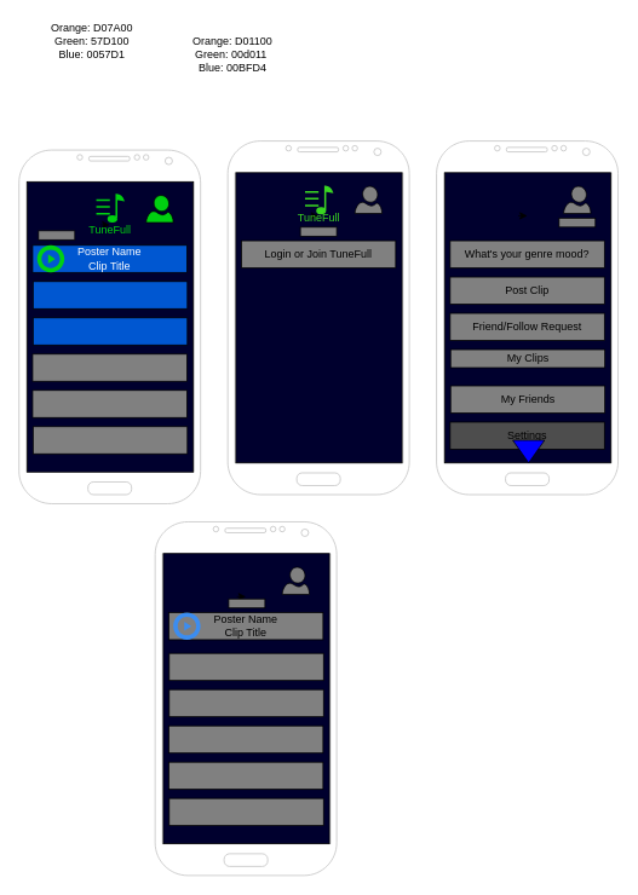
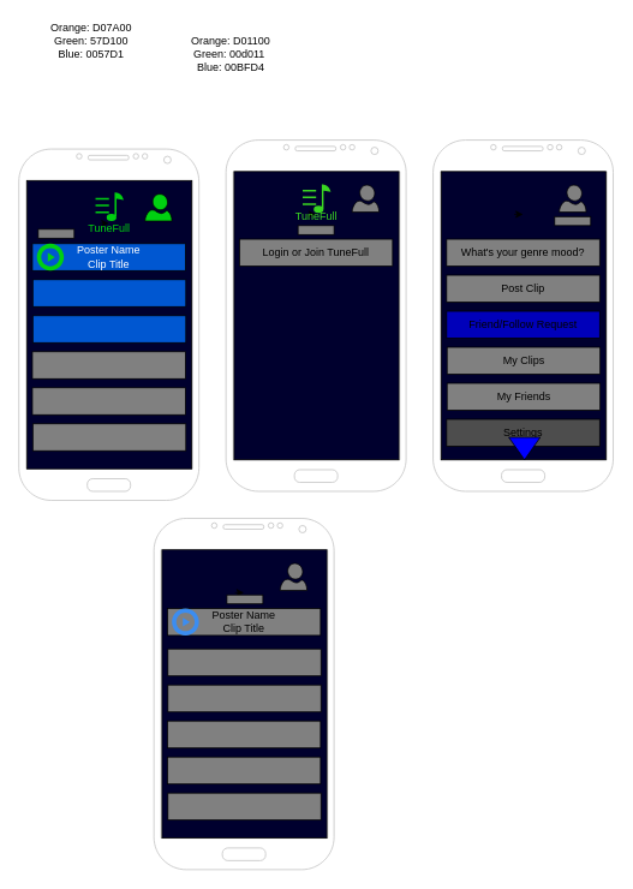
- <mxCell id="39" value="Friend/Follow Request" style="rounded=0;whiteSpace=wrap;html=1;fillColor=#808080;" parent="29" vertex="1"><mxGeometry x="15" y="190" width="170" height="30" as="geometry" /></mxCell>
+ <mxCell id="39" value="Friend/Follow Request" style="rounded=0;whiteSpace=wrap;html=1;fillColor=#0000ba;" parent="29" vertex="1"><mxGeometry x="15" y="190" width="170" height="30" as="geometry" /></mxCell>
- <mxCell id="40" value="My Clips" style="rounded=0;whiteSpace=wrap;html=1;fillColor=#808080;" parent="29" vertex="1"><mxGeometry x="15.5" y="230" width="170" height="20" as="geometry" /></mxCell>
+ <mxCell id="40" value="My Clips" style="rounded=0;whiteSpace=wrap;html=1;fillColor=#808080;" parent="29" vertex="1"><mxGeometry x="15.5" y="230" width="170" height="30" as="geometry" /></mxCell>
